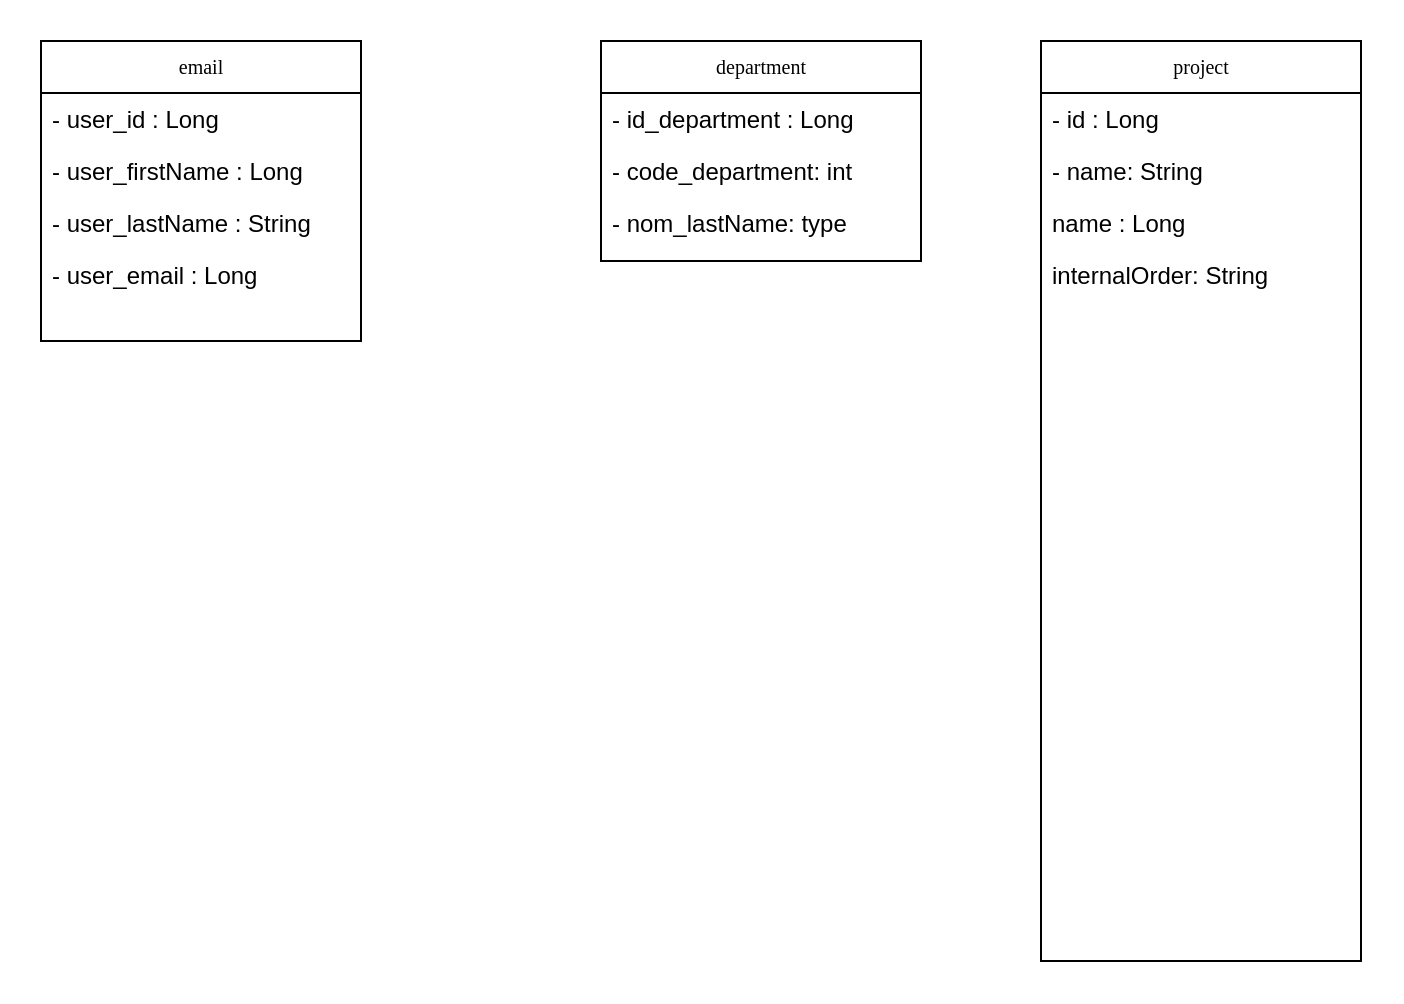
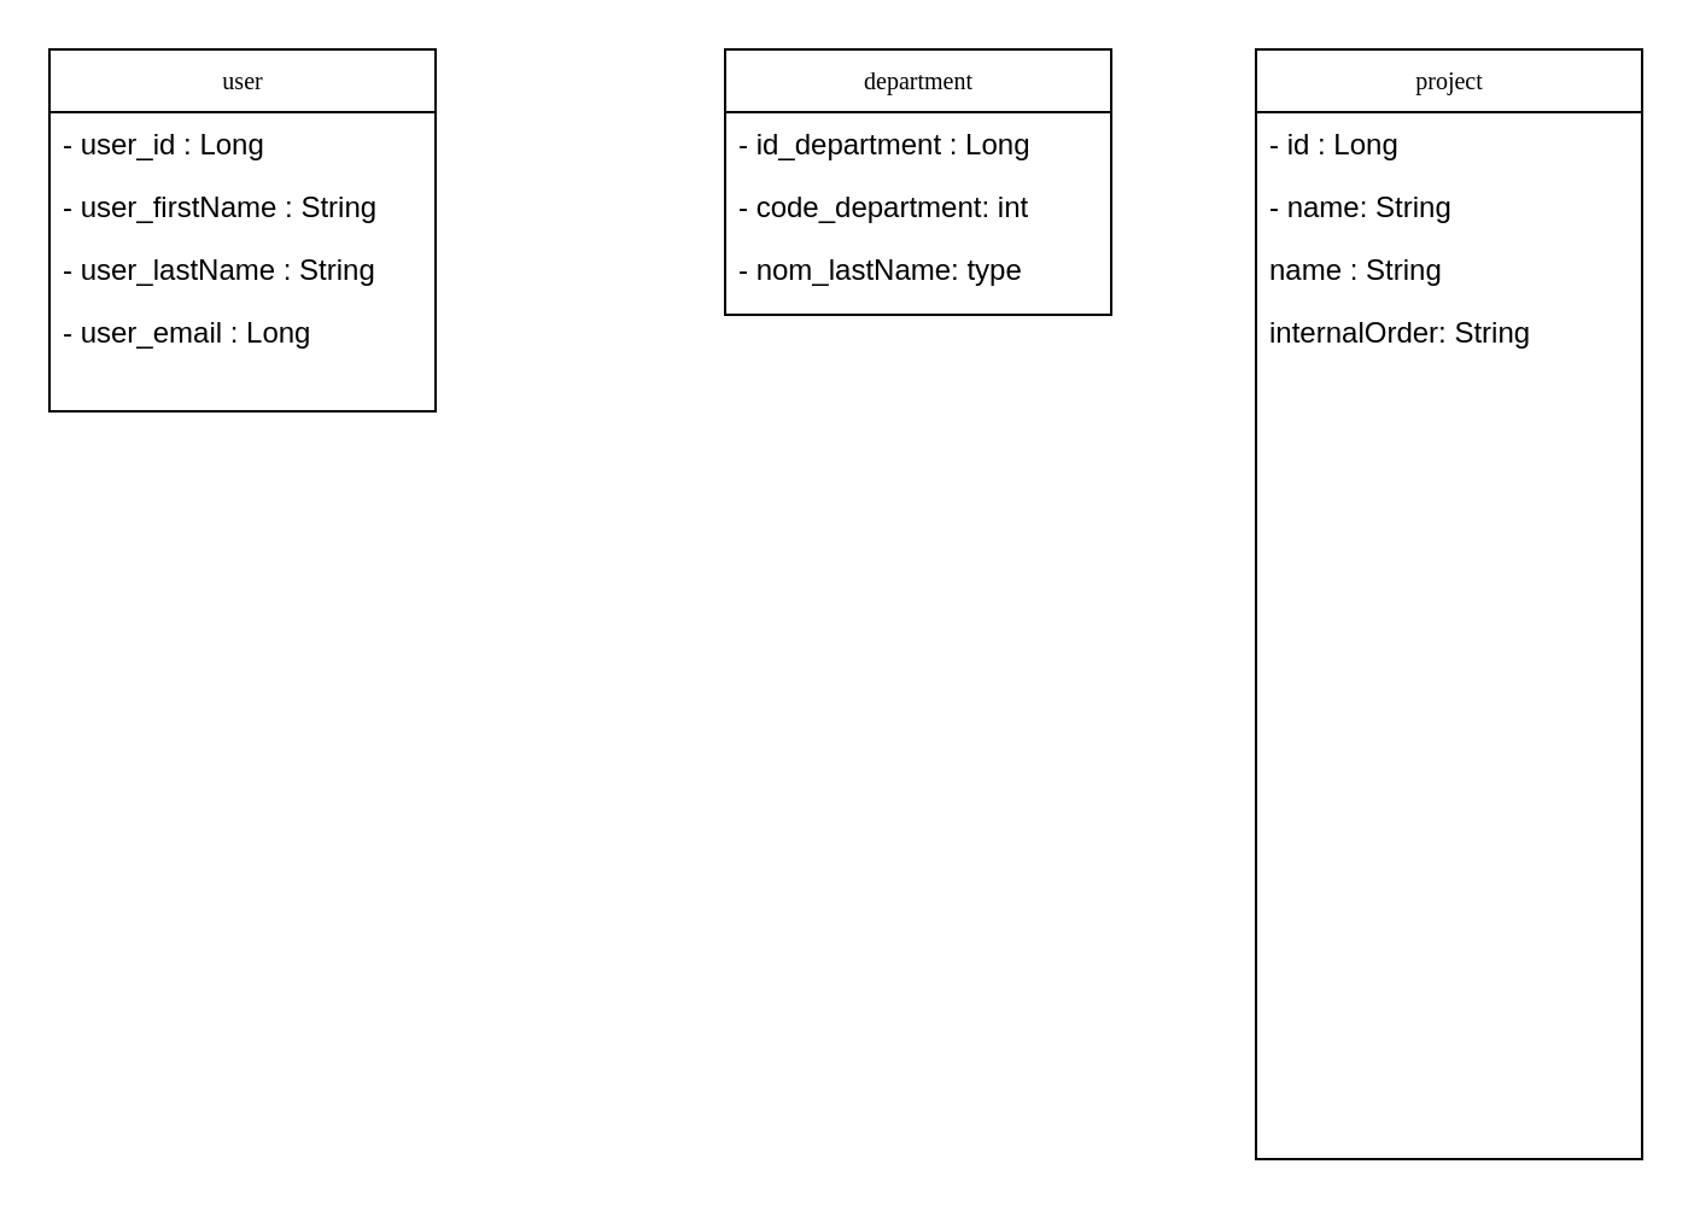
- <mxCell id="2" value="email" style="swimlane;html=1;fontStyle=0;childLayout=stackLayout;horizontal=1;startSize=26;fillColor=none;horizontalStack=0;resizeParent=1;resizeLast=0;collapsible=1;marginBottom=0;swimlaneFillColor=#ffffff;rounded=0;shadow=0;comic=0;labelBackgroundColor=none;strokeWidth=1;fontFamily=Verdana;fontSize=10;align=center;" vertex="1" parent="1"><mxGeometry x="20" y="20" width="160" height="150" as="geometry" /></mxCell>
+ <mxCell id="2" value="user" style="swimlane;html=1;fontStyle=0;childLayout=stackLayout;horizontal=1;startSize=26;fillColor=none;horizontalStack=0;resizeParent=1;resizeLast=0;collapsible=1;marginBottom=0;swimlaneFillColor=#ffffff;rounded=0;shadow=0;comic=0;labelBackgroundColor=none;strokeWidth=1;fontFamily=Verdana;fontSize=10;align=center;" vertex="1" parent="1"><mxGeometry x="20" y="20" width="160" height="150" as="geometry" /></mxCell>
- <mxCell id="4" value="- user_firstName : Long" style="text;html=1;strokeColor=none;fillColor=none;align=left;verticalAlign=top;spacingLeft=4;spacingRight=4;whiteSpace=wrap;overflow=hidden;rotatable=0;points=[[0,0.5],[1,0.5]];portConstraint=eastwest;" vertex="1" parent="2"><mxGeometry y="52" width="160" height="26" as="geometry" /></mxCell>
+ <mxCell id="4" value="- user_firstName : String" style="text;html=1;strokeColor=none;fillColor=none;align=left;verticalAlign=top;spacingLeft=4;spacingRight=4;whiteSpace=wrap;overflow=hidden;rotatable=0;points=[[0,0.5],[1,0.5]];portConstraint=eastwest;" vertex="1" parent="2"><mxGeometry y="52" width="160" height="26" as="geometry" /></mxCell>
- <mxCell id="14" value="name : Long" style="text;html=1;strokeColor=none;fillColor=none;align=left;verticalAlign=top;spacingLeft=4;spacingRight=4;whiteSpace=wrap;overflow=hidden;rotatable=0;points=[[0,0.5],[1,0.5]];portConstraint=eastwest;" vertex="1" parent="11"><mxGeometry y="78" width="160" height="26" as="geometry" /></mxCell>
+ <mxCell id="14" value="name : String" style="text;html=1;strokeColor=none;fillColor=none;align=left;verticalAlign=top;spacingLeft=4;spacingRight=4;whiteSpace=wrap;overflow=hidden;rotatable=0;points=[[0,0.5],[1,0.5]];portConstraint=eastwest;" vertex="1" parent="11"><mxGeometry y="78" width="160" height="26" as="geometry" /></mxCell>
